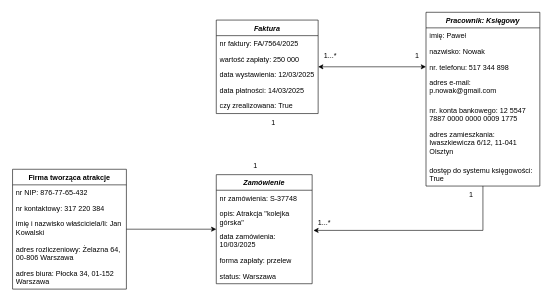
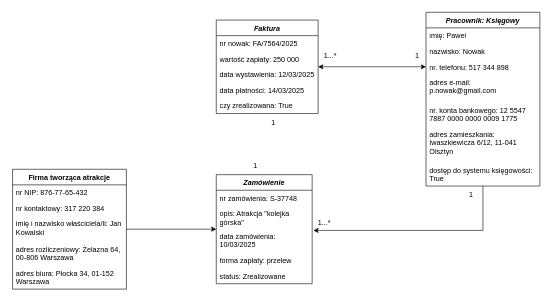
- <mxCell id="27" value="nr faktury: FA/7564/2025" style="text;strokeColor=none;fillColor=none;align=left;verticalAlign=top;spacingLeft=4;spacingRight=4;overflow=hidden;rotatable=0;points=[[0,0.5],[1,0.5]];portConstraint=eastwest;whiteSpace=wrap;html=1;" parent="26" vertex="1"><mxGeometry y="26" width="170" height="26" as="geometry" /></mxCell>
+ <mxCell id="27" value="nr nowak: FA/7564/2025" style="text;strokeColor=none;fillColor=none;align=left;verticalAlign=top;spacingLeft=4;spacingRight=4;overflow=hidden;rotatable=0;points=[[0,0.5],[1,0.5]];portConstraint=eastwest;whiteSpace=wrap;html=1;" parent="26" vertex="1"><mxGeometry y="26" width="170" height="26" as="geometry" /></mxCell>
- <mxCell id="21" value="status: Warszawa" style="text;strokeColor=none;fillColor=none;align=left;verticalAlign=top;spacingLeft=4;spacingRight=4;overflow=hidden;rotatable=0;points=[[0,0.5],[1,0.5]];portConstraint=eastwest;whiteSpace=wrap;html=1;" parent="16" vertex="1"><mxGeometry y="156" width="160" height="26" as="geometry" /></mxCell>
+ <mxCell id="21" value="status: Zrealizowane" style="text;strokeColor=none;fillColor=none;align=left;verticalAlign=top;spacingLeft=4;spacingRight=4;overflow=hidden;rotatable=0;points=[[0,0.5],[1,0.5]];portConstraint=eastwest;whiteSpace=wrap;html=1;" parent="16" vertex="1"><mxGeometry y="156" width="160" height="26" as="geometry" /></mxCell>
